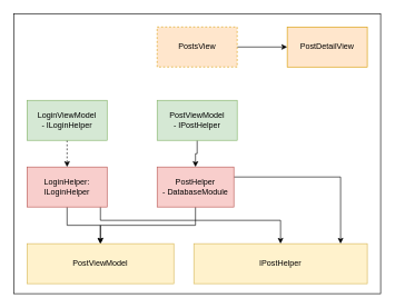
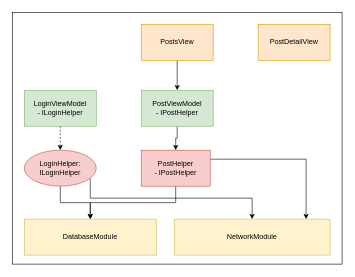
- <mxCell id="4" value="PostsView" style="rounded=0;whiteSpace=wrap;html=1;fillColor=#ffe6cc;strokeColor=#d79b00;dashed=1;" vertex="1" parent="1"><mxGeometry x="235" y="40" width="120" height="60" as="geometry" /></mxCell>
+ <mxCell id="4" value="PostsView" style="rounded=0;whiteSpace=wrap;html=1;fillColor=#ffe6cc;strokeColor=#d79b00;" vertex="1" parent="1"><mxGeometry x="235" y="40" width="120" height="60" as="geometry" /></mxCell>
- <mxCell id="3" style="edgeStyle=orthogonalEdgeStyle;rounded=0;orthogonalLoop=1;jettySize=auto;html=1;" edge="1" parent="1" source="4" target="5"><mxGeometry relative="1" as="geometry" /></mxCell>
+ <mxCell id="3" style="edgeStyle=orthogonalEdgeStyle;rounded=0;orthogonalLoop=1;jettySize=auto;html=1;entryX=0.5;entryY=0;entryDx=0;entryDy=0;" edge="1" parent="1" source="4" target="9"><mxGeometry relative="1" as="geometry" /></mxCell>
- <mxCell id="12" value="LoginHelper: ILoginHelper" style="rounded=0;whiteSpace=wrap;html=1;fillColor=#f8cecc;strokeColor=#b85450;" vertex="1" parent="1"><mxGeometry x="40" y="250" width="120" height="60" as="geometry" /></mxCell>
+ <mxCell id="12" value="LoginHelper: ILoginHelper" style="ellipse;whiteSpace=wrap;html=1;fillColor=#f8cecc;strokeColor=#b85450;" vertex="1" parent="1"><mxGeometry x="40" y="250" width="120" height="60" as="geometry" /></mxCell>
- <mxCell id="15" value="PostHelper&lt;div&gt;- DatabaseModule&lt;/div&gt;" style="rounded=0;whiteSpace=wrap;html=1;fillColor=#f8cecc;strokeColor=#b85450;" vertex="1" parent="1"><mxGeometry x="235" y="250" width="115" height="60" as="geometry" /></mxCell>
+ <mxCell id="15" value="PostHelper&lt;div&gt;- IPostHelper&lt;/div&gt;" style="rounded=0;whiteSpace=wrap;html=1;fillColor=#f8cecc;strokeColor=#b85450;" vertex="1" parent="1"><mxGeometry x="235" y="250" width="115" height="60" as="geometry" /></mxCell>
- <mxCell id="16" value="PostViewModel" style="rounded=0;whiteSpace=wrap;html=1;fillColor=#fff2cc;strokeColor=#d6b656;" vertex="1" parent="1"><mxGeometry x="40" y="365" width="220" height="60" as="geometry" /></mxCell>
+ <mxCell id="16" value="DatabaseModule" style="rounded=0;whiteSpace=wrap;html=1;fillColor=#fff2cc;strokeColor=#d6b656;" vertex="1" parent="1"><mxGeometry x="40" y="365" width="220" height="60" as="geometry" /></mxCell>
- <mxCell id="17" value="IPostHelper" style="rounded=0;whiteSpace=wrap;html=1;fillColor=#fff2cc;strokeColor=#d6b656;" vertex="1" parent="1"><mxGeometry x="290" y="365" width="260" height="60" as="geometry" /></mxCell>
+ <mxCell id="17" value="NetworkModule" style="rounded=0;whiteSpace=wrap;html=1;fillColor=#fff2cc;strokeColor=#d6b656;" vertex="1" parent="1"><mxGeometry x="290" y="365" width="260" height="60" as="geometry" /></mxCell>
